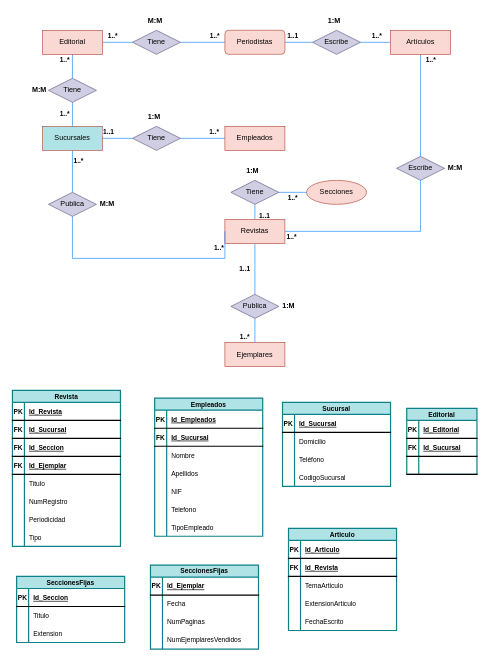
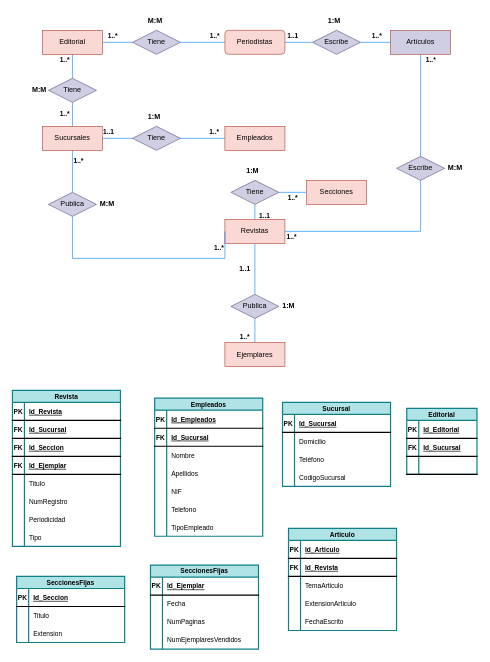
- <mxCell id="32" value="Artículos" style="whiteSpace=wrap;html=1;align=center;fillColor=#fad9d5;strokeColor=#ae4132;" vertex="1" parent="1"><mxGeometry x="650" y="50" width="100" height="40" as="geometry" /></mxCell>
+ <mxCell id="32" value="Artículos" style="whiteSpace=wrap;html=1;align=center;fillColor=#d0cee2;strokeColor=#ae4132;" vertex="1" parent="1"><mxGeometry x="650" y="50" width="100" height="40" as="geometry" /></mxCell>
- <mxCell id="3" value="Sucursales" style="whiteSpace=wrap;html=1;align=center;fillColor=#b0e3e6;strokeColor=#ae4132;" vertex="1" parent="1"><mxGeometry x="70" y="210" width="100" height="40" as="geometry" /></mxCell>
+ <mxCell id="3" value="Sucursales" style="whiteSpace=wrap;html=1;align=center;fillColor=#fad9d5;strokeColor=#ae4132;" vertex="1" parent="1"><mxGeometry x="70" y="210" width="100" height="40" as="geometry" /></mxCell>
- <mxCell id="8" value="Secciones" style="ellipse;whiteSpace=wrap;html=1;align=center;fillColor=#fad9d5;strokeColor=#ae4132;" vertex="1" parent="1"><mxGeometry x="510" y="300" width="100" height="40" as="geometry" /></mxCell>
+ <mxCell id="8" value="Secciones" style="whiteSpace=wrap;html=1;align=center;fillColor=#fad9d5;strokeColor=#ae4132;" vertex="1" parent="1"><mxGeometry x="510" y="300" width="100" height="40" as="geometry" /></mxCell>
